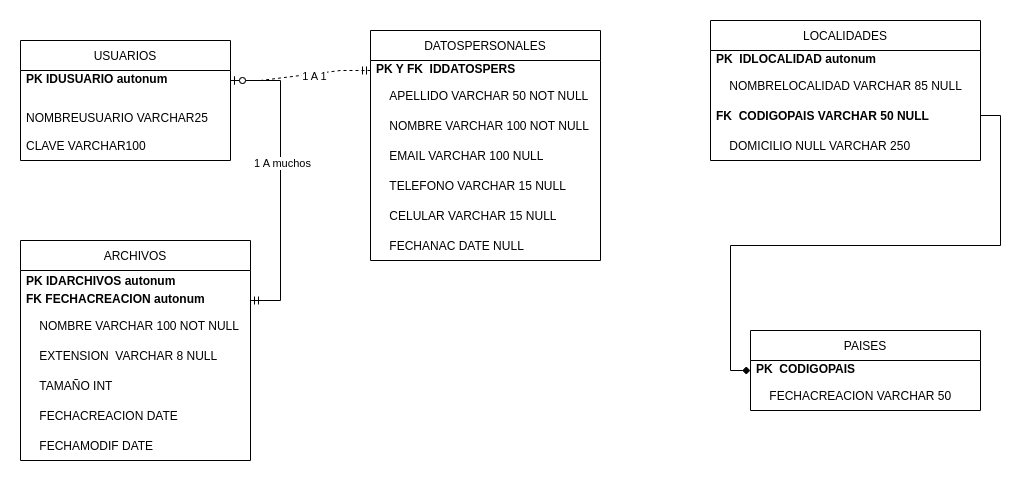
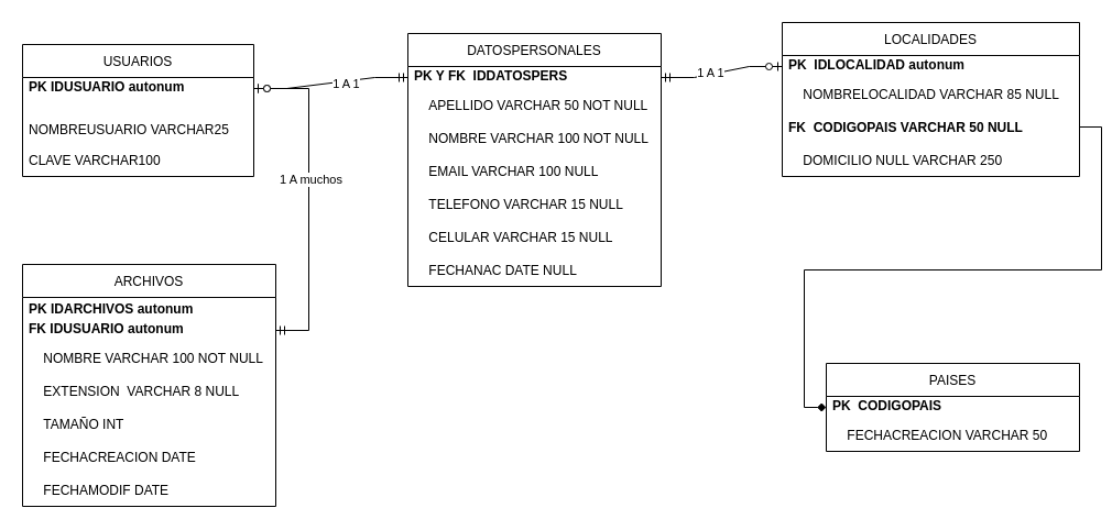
+ <mxCell id="35" value="" style="edgeStyle=entityRelationEdgeStyle;fontSize=12;html=1;endArrow=ERzeroToOne;startArrow=ERmandOne;rounded=0;" edge="1" parent="1" source="7" target="15"><mxGeometry width="100" height="100" relative="1" as="geometry"><mxPoint x="650" y="130" as="sourcePoint" /><mxPoint x="530" y="140" as="targetPoint" /></mxGeometry></mxCell>
+ <mxCell id="36" value="1 A 1" style="edgeLabel;html=1;align=center;verticalAlign=middle;resizable=0;points=[];" vertex="1" connectable="0" parent="35"><mxGeometry x="-0.19" y="2" relative="1" as="geometry"><mxPoint as="offset" /></mxGeometry></mxCell>
- <mxCell id="33" value="" style="edgeStyle=entityRelationEdgeStyle;fontSize=12;html=1;endArrow=ERzeroToOne;startArrow=ERmandOne;rounded=0;dashed=1;" edge="1" parent="1" source="7" target="3"><mxGeometry width="100" height="100" relative="1" as="geometry"><mxPoint x="259.54" y="302.18" as="sourcePoint" /><mxPoint x="260" y="90" as="targetPoint" /></mxGeometry></mxCell>
+ <mxCell id="33" value="" style="edgeStyle=entityRelationEdgeStyle;fontSize=12;html=1;endArrow=ERzeroToOne;startArrow=ERmandOne;rounded=0;" edge="1" parent="1" source="7" target="3"><mxGeometry width="100" height="100" relative="1" as="geometry"><mxPoint x="259.54" y="302.18" as="sourcePoint" /><mxPoint x="260" y="90" as="targetPoint" /></mxGeometry></mxCell>
- <mxCell id="24" value="FK FECHACREACION autonum&#10;" style="text;strokeColor=none;fillColor=none;align=left;verticalAlign=middle;spacingLeft=4;spacingRight=4;overflow=hidden;points=[[0,0.5],[1,0.5]];portConstraint=eastwest;rotatable=0;fontStyle=1" vertex="1" parent="22"><mxGeometry y="50" width="230" height="20" as="geometry" /></mxCell>
+ <mxCell id="24" value="FK IDUSUARIO autonum&#10;" style="text;strokeColor=none;fillColor=none;align=left;verticalAlign=middle;spacingLeft=4;spacingRight=4;overflow=hidden;points=[[0,0.5],[1,0.5]];portConstraint=eastwest;rotatable=0;fontStyle=1" vertex="1" parent="22"><mxGeometry y="50" width="230" height="20" as="geometry" /></mxCell>
